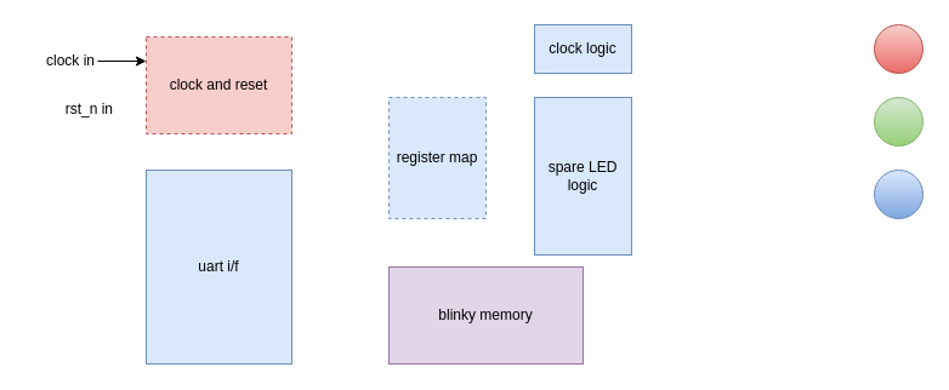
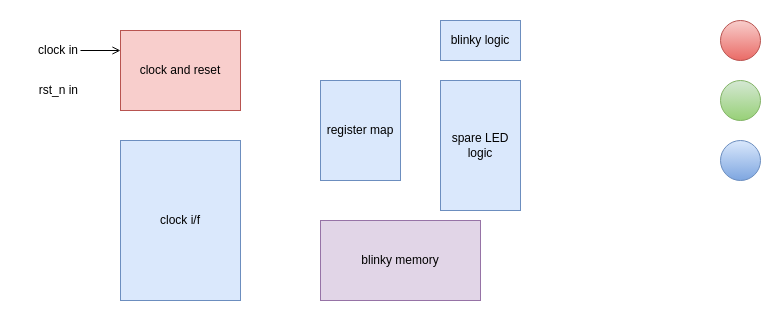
- <mxCell id="4" value="clock logic" style="rounded=0;whiteSpace=wrap;html=1;fillColor=#dae8fc;strokeColor=#6c8ebf;" vertex="1" parent="1"><mxGeometry x="440" y="20" width="80" height="40" as="geometry" /></mxCell>
+ <mxCell id="4" value="blinky logic" style="rounded=0;whiteSpace=wrap;html=1;fillColor=#dae8fc;strokeColor=#6c8ebf;" vertex="1" parent="1"><mxGeometry x="440" y="20" width="80" height="40" as="geometry" /></mxCell>
- <mxCell id="11" style="edgeStyle=none;html=1;entryX=0;entryY=0.25;entryDx=0;entryDy=0;" edge="1" parent="1" source="12" target="5"><mxGeometry relative="1" as="geometry" /></mxCell>
+ <mxCell id="11" style="edgeStyle=none;html=1;entryX=0;entryY=0.25;entryDx=0;entryDy=0;endArrow=open;" edge="1" parent="1" source="12" target="5"><mxGeometry relative="1" as="geometry" /></mxCell>
- <mxCell id="5" value="clock and reset" style="rounded=0;whiteSpace=wrap;html=1;fillColor=#f8cecc;strokeColor=#b85450;dashed=1;" vertex="1" parent="1"><mxGeometry x="120" y="30" width="120" height="80" as="geometry" /></mxCell>
+ <mxCell id="5" value="clock and reset" style="rounded=0;whiteSpace=wrap;html=1;fillColor=#f8cecc;strokeColor=#b85450;" vertex="1" parent="1"><mxGeometry x="120" y="30" width="120" height="80" as="geometry" /></mxCell>
- <mxCell id="13" value="rst_n in" style="rounded=0;whiteSpace=wrap;html=1;fillColor=none;strokeColor=none;align=right;" vertex="1" parent="1"><mxGeometry x="35" y="80" width="60" height="20" as="geometry" /></mxCell>
+ <mxCell id="13" value="rst_n in" style="rounded=0;whiteSpace=wrap;html=1;fillColor=none;strokeColor=none;align=right;" vertex="1" parent="1"><mxGeometry x="20" y="80" width="60" height="20" as="geometry" /></mxCell>
- <mxCell id="3" value="register map" style="rounded=0;whiteSpace=wrap;html=1;fillColor=#dae8fc;strokeColor=#6c8ebf;dashed=1;" vertex="1" parent="1"><mxGeometry x="320" y="80" width="80" height="100" as="geometry" /></mxCell>
+ <mxCell id="3" value="register map" style="rounded=0;whiteSpace=wrap;html=1;fillColor=#dae8fc;strokeColor=#6c8ebf;" vertex="1" parent="1"><mxGeometry x="320" y="80" width="80" height="100" as="geometry" /></mxCell>
- <mxCell id="2" value="uart i/f" style="rounded=0;whiteSpace=wrap;html=1;fillColor=#dae8fc;strokeColor=#6c8ebf;" vertex="1" parent="1"><mxGeometry x="120" y="140" width="120" height="160" as="geometry" /></mxCell>
+ <mxCell id="2" value="clock i/f" style="rounded=0;whiteSpace=wrap;html=1;fillColor=#dae8fc;strokeColor=#6c8ebf;" vertex="1" parent="1"><mxGeometry x="120" y="140" width="120" height="160" as="geometry" /></mxCell>
